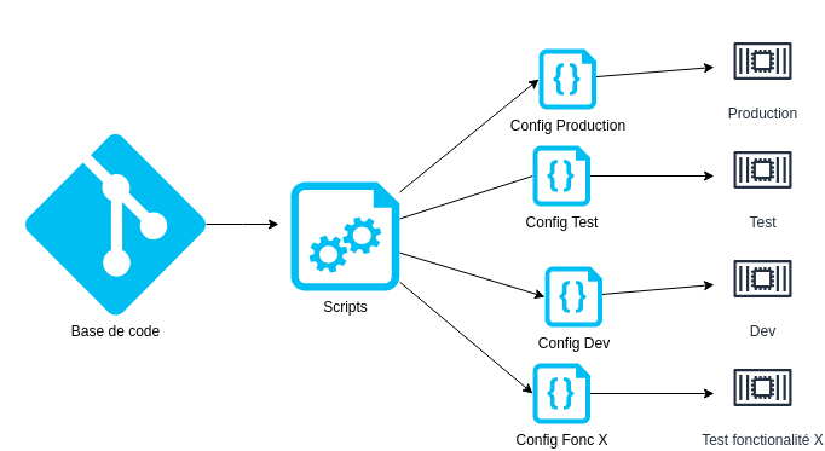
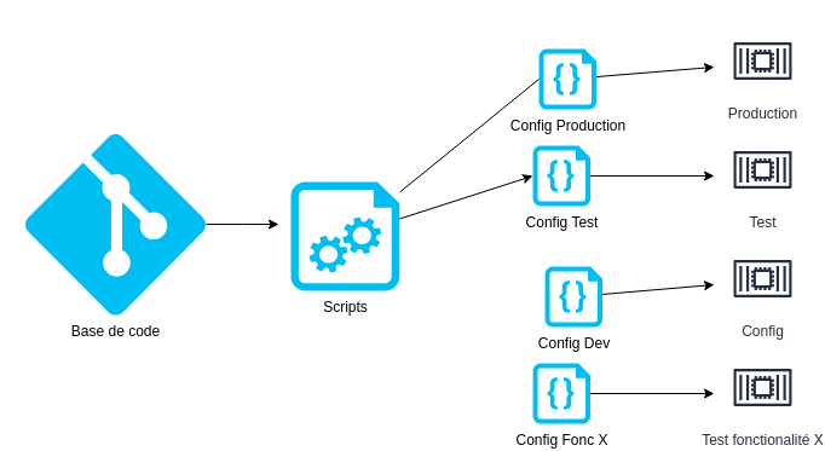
- <mxCell id="2" style="rounded=0;orthogonalLoop=1;jettySize=auto;html=1;entryX=0;entryY=0.5;entryDx=0;entryDy=0;entryPerimeter=0;" edge="1" parent="1" source="6" target="16"><mxGeometry relative="1" as="geometry" /></mxCell>
+ <mxCell id="2" style="rounded=0;orthogonalLoop=1;jettySize=auto;html=1;entryX=0;entryY=0.5;entryDx=0;entryDy=0;entryPerimeter=0;endArrow=none;" edge="1" parent="1" source="6" target="16"><mxGeometry relative="1" as="geometry" /></mxCell>
- <mxCell id="3" style="edgeStyle=none;rounded=0;orthogonalLoop=1;jettySize=auto;html=1;entryX=0;entryY=0.5;entryDx=0;entryDy=0;entryPerimeter=0;endArrow=none;" edge="1" parent="1" source="6" target="14"><mxGeometry relative="1" as="geometry" /></mxCell>
+ <mxCell id="3" style="edgeStyle=none;rounded=0;orthogonalLoop=1;jettySize=auto;html=1;entryX=0;entryY=0.5;entryDx=0;entryDy=0;entryPerimeter=0;" edge="1" parent="1" source="6" target="14"><mxGeometry relative="1" as="geometry" /></mxCell>
- <mxCell id="4" style="edgeStyle=none;rounded=0;orthogonalLoop=1;jettySize=auto;html=1;entryX=0;entryY=0.5;entryDx=0;entryDy=0;entryPerimeter=0;" edge="1" parent="1" source="6" target="12"><mxGeometry relative="1" as="geometry" /></mxCell>
- <mxCell id="19" value="Dev" style="sketch=0;outlineConnect=0;fontColor=#232F3E;gradientColor=none;strokeColor=#232F3E;fillColor=#ffffff;dashed=0;verticalLabelPosition=bottom;verticalAlign=top;align=center;html=1;fontSize=12;fontStyle=0;aspect=fixed;shape=mxgraph.aws4.resourceIcon;resIcon=mxgraph.aws4.container_2;" vertex="1" parent="1"><mxGeometry x="600" y="200" width="60" height="60" as="geometry" /></mxCell>
+ <mxCell id="19" value="Config" style="sketch=0;outlineConnect=0;fontColor=#232F3E;gradientColor=none;strokeColor=#232F3E;fillColor=#ffffff;dashed=0;verticalLabelPosition=bottom;verticalAlign=top;align=center;html=1;fontSize=12;fontStyle=0;aspect=fixed;shape=mxgraph.aws4.resourceIcon;resIcon=mxgraph.aws4.container_2;" vertex="1" parent="1"><mxGeometry x="600" y="200" width="60" height="60" as="geometry" /></mxCell>
- <mxCell id="5" style="edgeStyle=none;rounded=0;orthogonalLoop=1;jettySize=auto;html=1;entryX=0;entryY=0.5;entryDx=0;entryDy=0;entryPerimeter=0;" edge="1" parent="1" source="6" target="10"><mxGeometry relative="1" as="geometry" /></mxCell>
